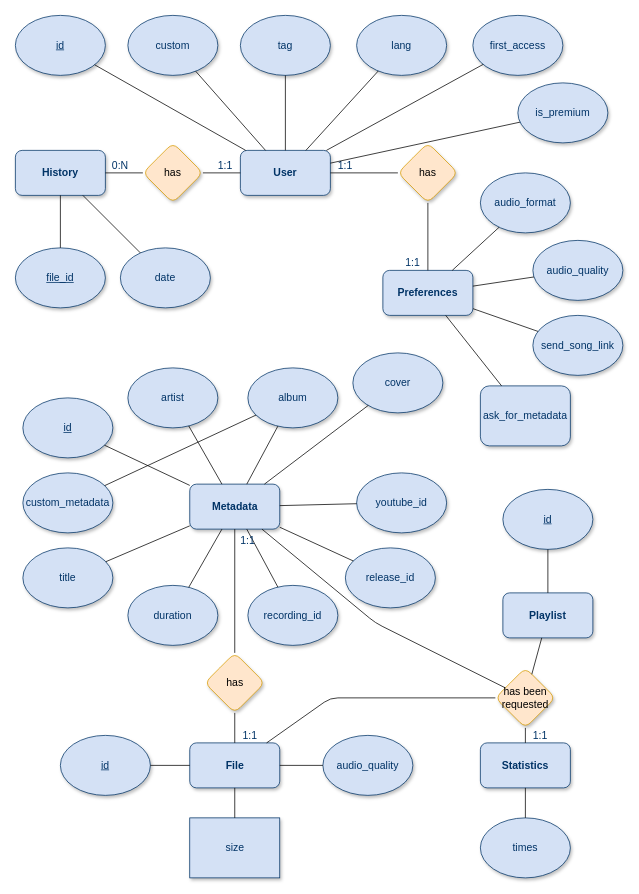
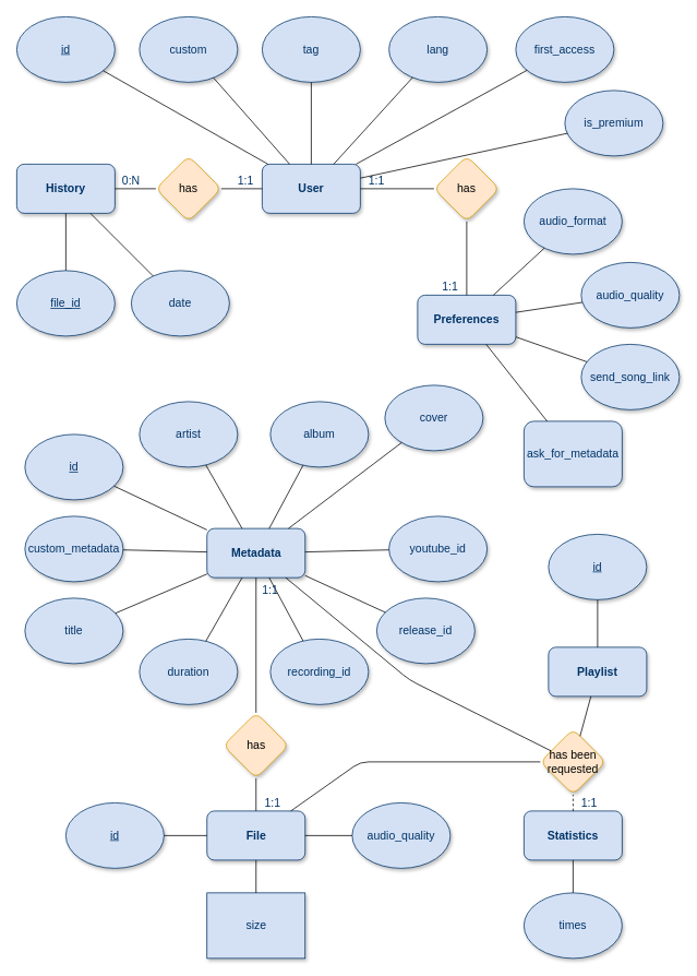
- <mxCell id="48" value="" style="endArrow=none;html=1;fontSize=14;fontColor=#003366;" parent="1" source="46" target="41" edge="1"><mxGeometry width="50" height="50" relative="1" as="geometry"><mxPoint x="20" y="930" as="sourcePoint" /><mxPoint x="70" y="880" as="targetPoint" /></mxGeometry></mxCell>
+ <mxCell id="48" value="" style="endArrow=none;html=1;fontSize=14;fontColor=#003366;" parent="1" source="46" target="37" edge="1"><mxGeometry width="50" height="50" relative="1" as="geometry"><mxPoint x="20" y="930" as="sourcePoint" /><mxPoint x="70" y="880" as="targetPoint" /></mxGeometry></mxCell>
- <mxCell id="77" value="" style="endArrow=none;html=1;fontSize=14;fontColor=#003366;" parent="1" source="73" target="76" edge="1"><mxGeometry width="50" height="50" relative="1" as="geometry"><mxPoint x="20" y="1240" as="sourcePoint" /><mxPoint x="70" y="1190" as="targetPoint" /></mxGeometry></mxCell>
+ <mxCell id="77" value="" style="endArrow=none;html=1;fontSize=14;fontColor=#003366;dashed=1;" parent="1" source="73" target="76" edge="1"><mxGeometry width="50" height="50" relative="1" as="geometry"><mxPoint x="20" y="1240" as="sourcePoint" /><mxPoint x="70" y="1190" as="targetPoint" /></mxGeometry></mxCell>
